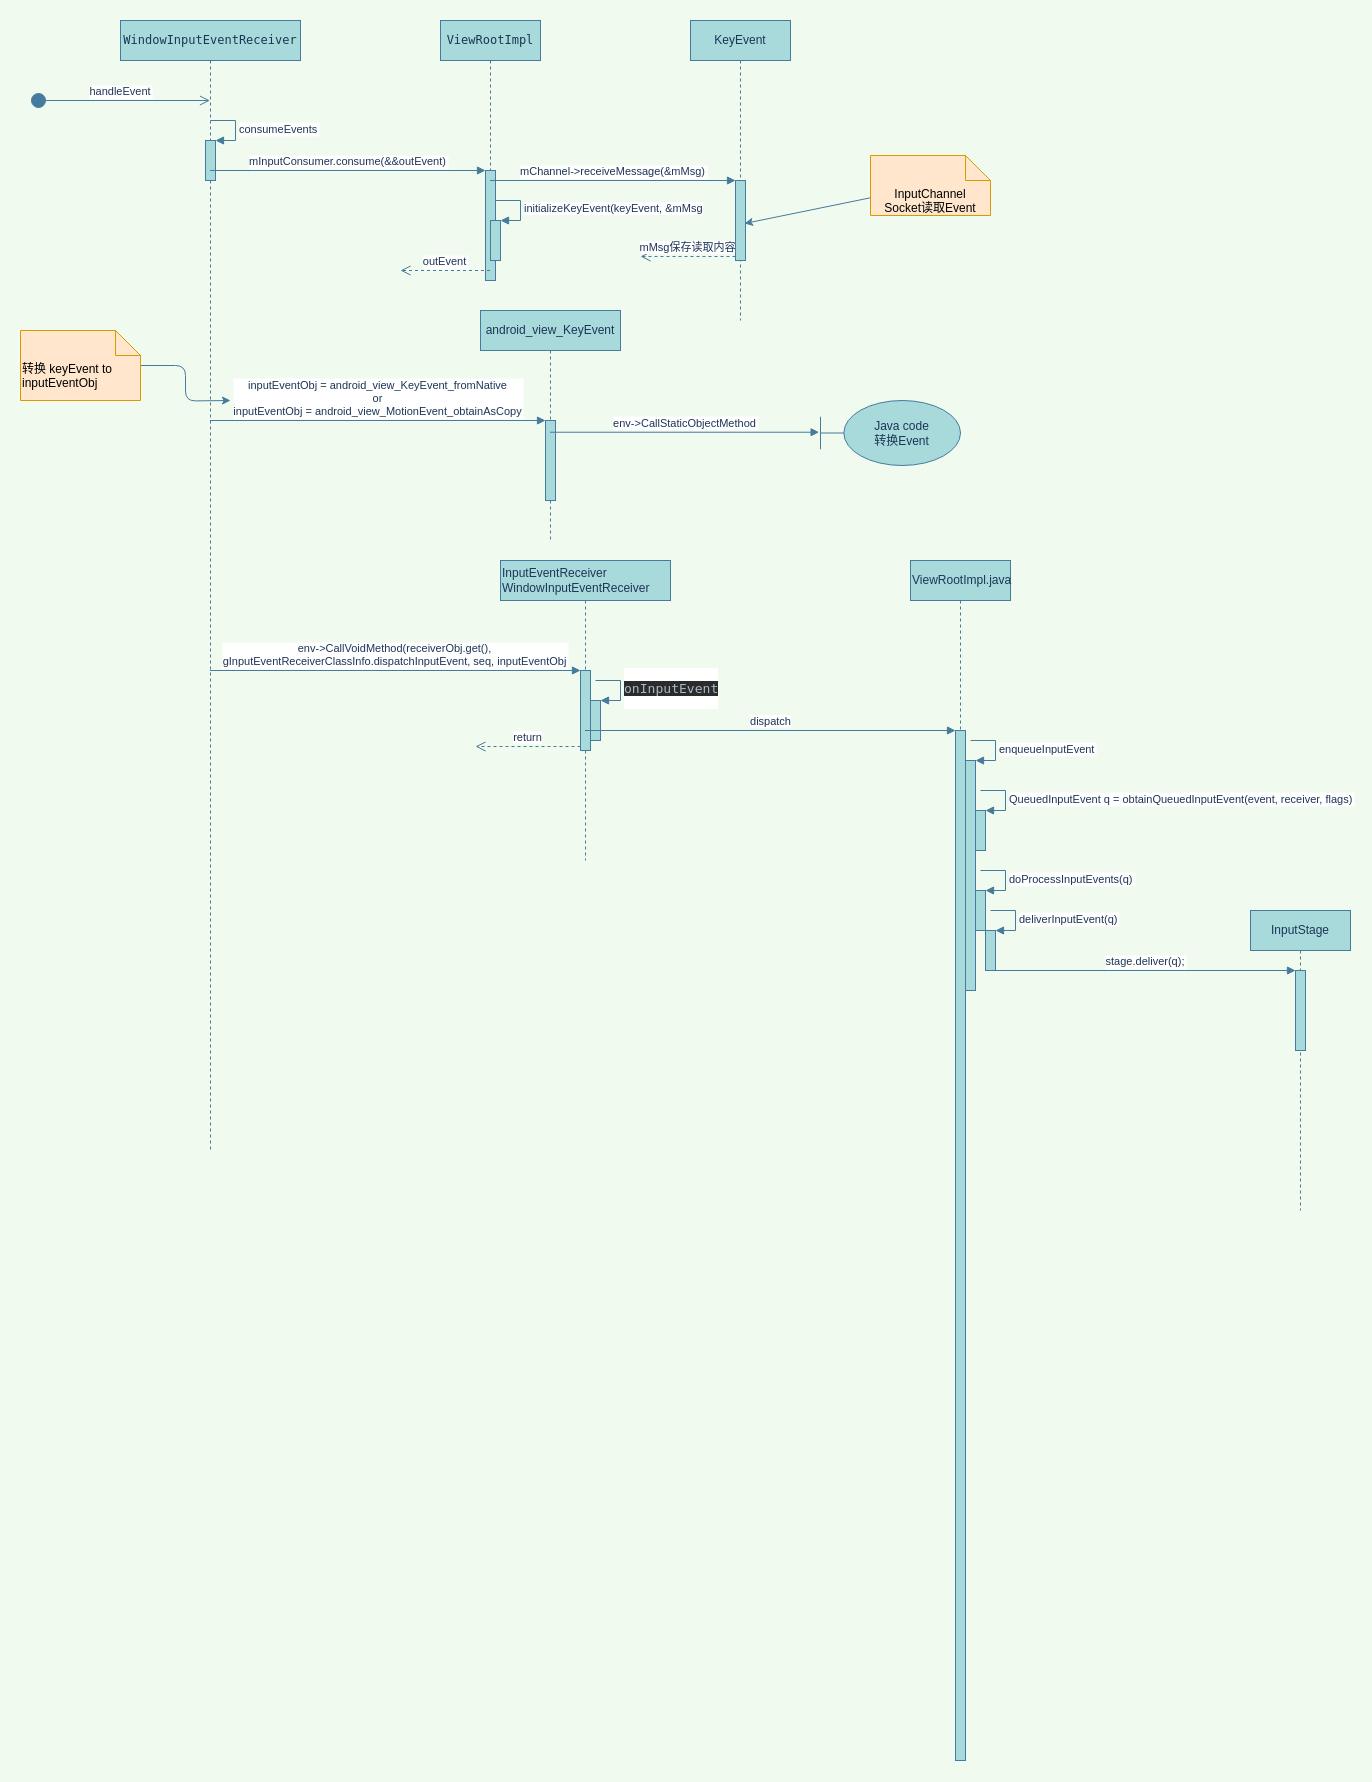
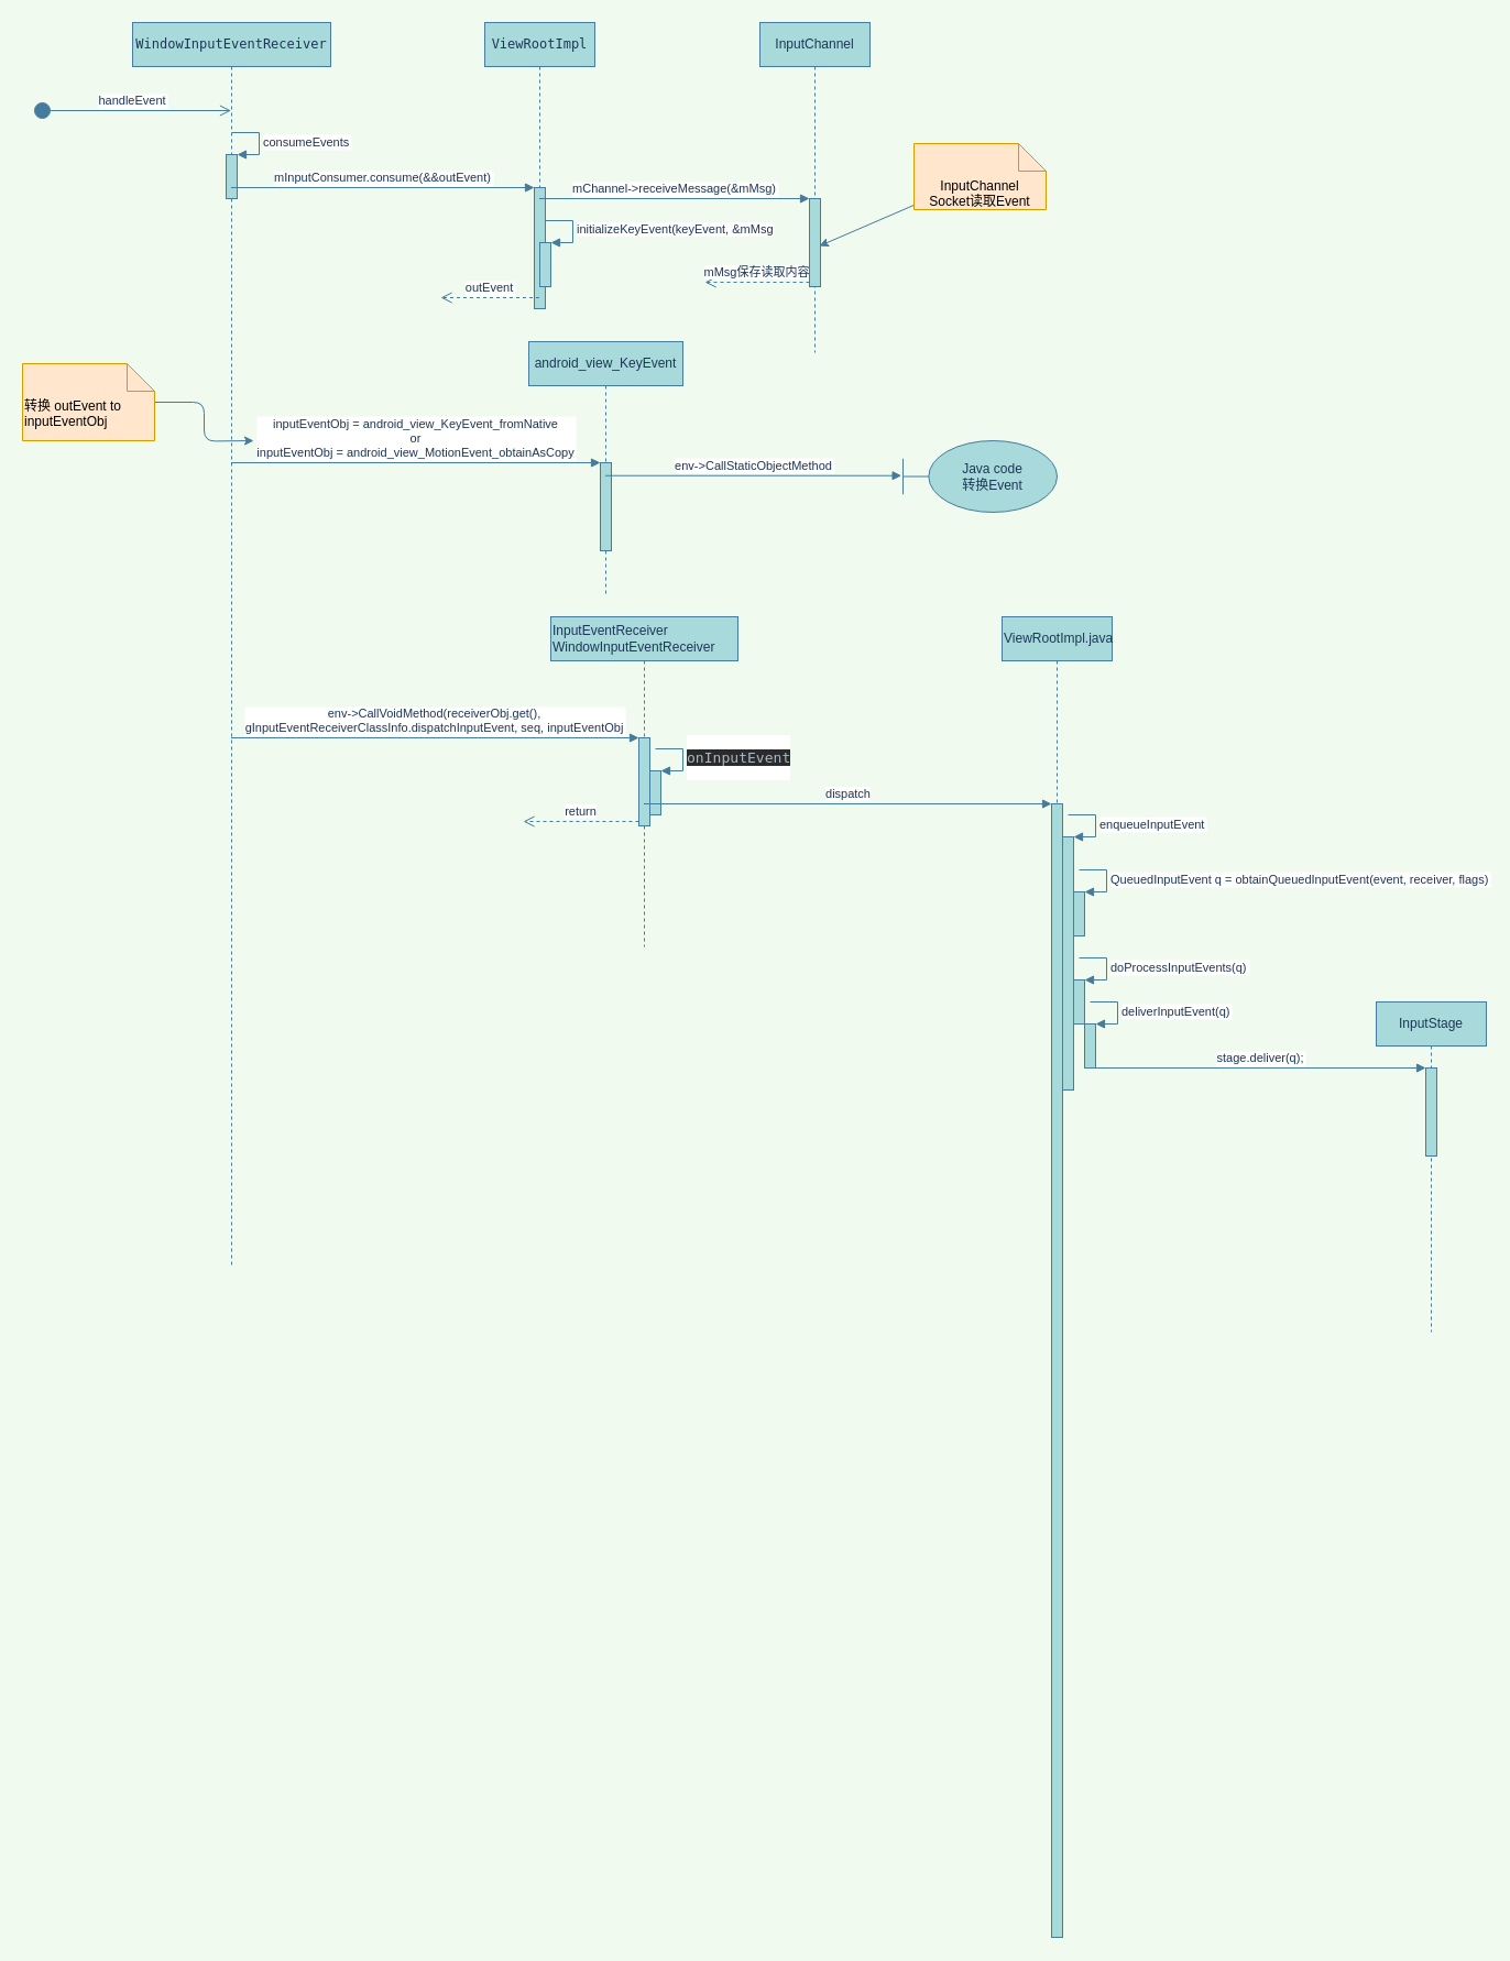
- <mxCell id="14" value="KeyEvent" style="shape=umlLifeline;perimeter=lifelinePerimeter;whiteSpace=wrap;container=1;collapsible=0;recursiveResize=0;outlineConnect=0;rounded=0;sketch=0;strokeColor=#457B9D;fillColor=#A8DADC;fontColor=#1D3557;" vertex="1" parent="1"><mxGeometry x="690" y="20" width="100" height="300" as="geometry" /></mxCell>
+ <mxCell id="14" value="InputChannel" style="shape=umlLifeline;perimeter=lifelinePerimeter;whiteSpace=wrap;container=1;collapsible=0;recursiveResize=0;outlineConnect=0;rounded=0;sketch=0;strokeColor=#457B9D;fillColor=#A8DADC;fontColor=#1D3557;" vertex="1" parent="1"><mxGeometry x="690" y="20" width="100" height="300" as="geometry" /></mxCell>
- <mxCell id="24" value="InputChannel　Socket读取Event" style="shape=note2;boundedLbl=1;whiteSpace=wrap;html=1;size=25;verticalAlign=top;align=center;rounded=0;sketch=0;strokeColor=#d79b00;fillColor=#ffe6cc;" vertex="1" parent="1"><mxGeometry x="870" y="155" width="120" height="60" as="geometry" /></mxCell>
+ <mxCell id="24" value="InputChannel　Socket读取Event" style="shape=note2;boundedLbl=1;whiteSpace=wrap;html=1;size=25;verticalAlign=top;align=center;rounded=0;sketch=0;strokeColor=#d79b00;fillColor=#ffe6cc;" vertex="1" parent="1"><mxGeometry x="830" y="130" width="120" height="60" as="geometry" /></mxCell>
- <mxCell id="22" value="转换 keyEvent to inputEventObj" style="shape=note2;boundedLbl=1;whiteSpace=wrap;html=1;size=25;verticalAlign=top;align=left;rounded=0;sketch=0;strokeColor=#d79b00;fillColor=#ffe6cc;" vertex="1" parent="1"><mxGeometry x="20" y="330" width="120" height="70" as="geometry" /></mxCell>
+ <mxCell id="22" value="转换 outEvent to inputEventObj" style="shape=note2;boundedLbl=1;whiteSpace=wrap;html=1;size=25;verticalAlign=top;align=left;rounded=0;sketch=0;strokeColor=#d79b00;fillColor=#ffe6cc;" vertex="1" parent="1"><mxGeometry x="20" y="330" width="120" height="70" as="geometry" /></mxCell>
